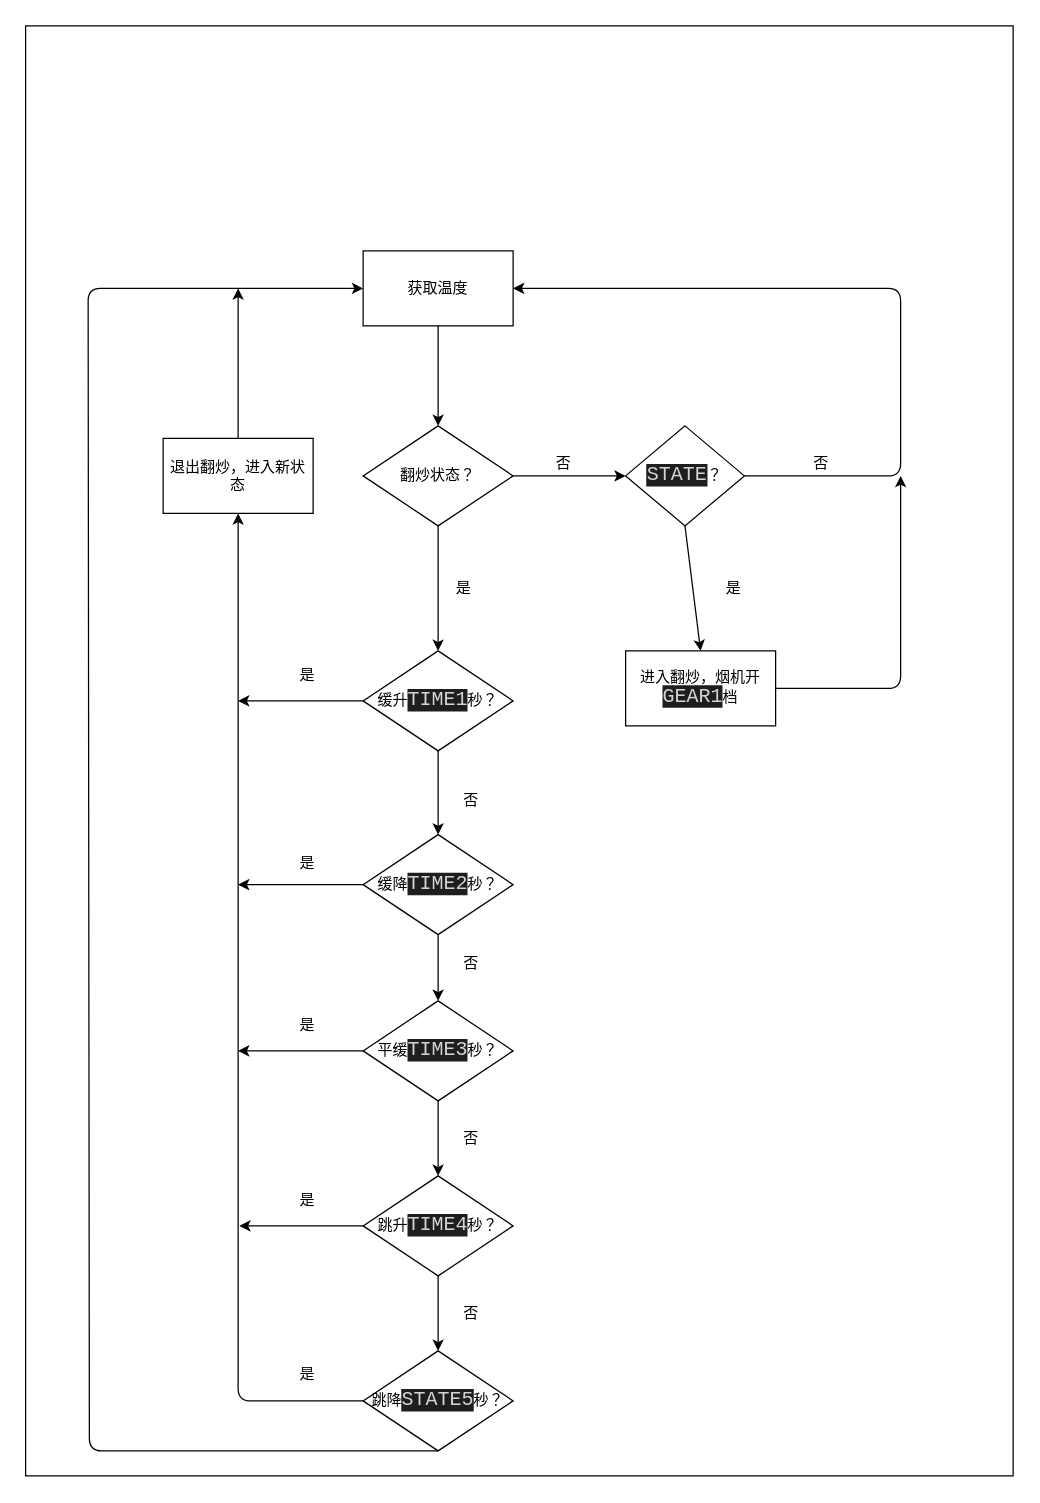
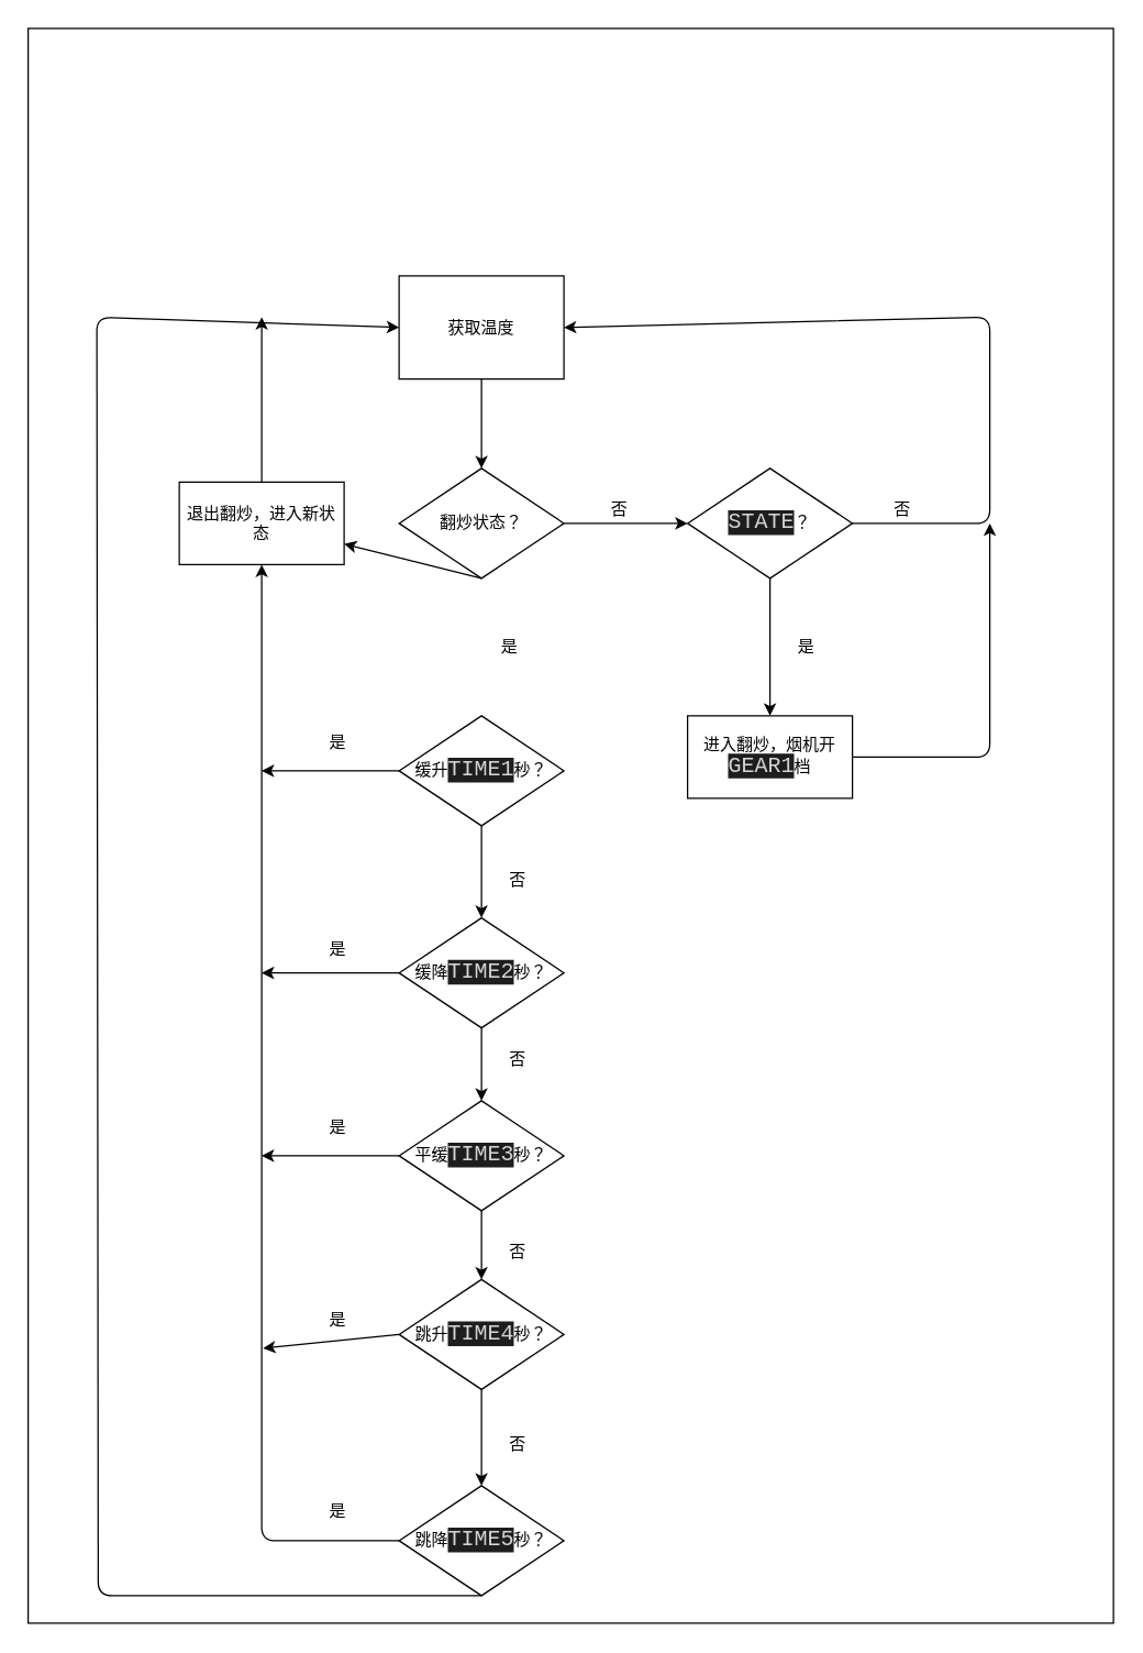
- <mxCell id="4" value="获取温度" style="rounded=0;whiteSpace=wrap;html=1;" parent="1" vertex="1"><mxGeometry x="290" y="200" width="120" height="60" as="geometry" /></mxCell>
+ <mxCell id="4" value="获取温度" style="rounded=0;whiteSpace=wrap;html=1;" parent="1" vertex="1"><mxGeometry x="290" y="200" width="120" height="75" as="geometry" /></mxCell>
- <mxCell id="7" value="&lt;font color=&quot;#d4d4d4&quot; face=&quot;consolas, courier new, monospace&quot;&gt;&lt;span style=&quot;font-size: 16px ; background-color: rgb(30 , 30 , 30)&quot;&gt;STATE&lt;/span&gt;&lt;/font&gt;？" style="rhombus;whiteSpace=wrap;html=1;" parent="1" vertex="1"><mxGeometry x="500" y="340" width="95" height="80" as="geometry" /></mxCell>
+ <mxCell id="7" value="&lt;font color=&quot;#d4d4d4&quot; face=&quot;consolas, courier new, monospace&quot;&gt;&lt;span style=&quot;font-size: 16px ; background-color: rgb(30 , 30 , 30)&quot;&gt;STATE&lt;/span&gt;&lt;/font&gt;？" style="rhombus;whiteSpace=wrap;html=1;" parent="1" vertex="1"><mxGeometry x="500" y="340" width="120" height="80" as="geometry" /></mxCell>
- <mxCell id="11" style="edgeStyle=none;html=1;exitX=0.5;exitY=1;exitDx=0;exitDy=0;" parent="1" source="12" target="15" edge="1"><mxGeometry relative="1" as="geometry" /></mxCell>
+ <mxCell id="11" style="edgeStyle=none;html=1;exitX=0.5;exitY=1;exitDx=0;exitDy=0;" parent="1" source="12" target="29" edge="1"><mxGeometry relative="1" as="geometry" /></mxCell>
- <mxCell id="25" value="跳升&lt;span style=&quot;background-color: rgb(30 , 30 , 30) ; color: rgb(212 , 212 , 212) ; font-family: &amp;#34;consolas&amp;#34; , &amp;#34;courier new&amp;#34; , monospace ; font-size: 16px&quot;&gt;TIME4&lt;/span&gt;&lt;span&gt;秒？&lt;/span&gt;" style="rhombus;whiteSpace=wrap;html=1;" parent="1" vertex="1"><mxGeometry x="290" y="940" width="120" height="80" as="geometry" /></mxCell>
+ <mxCell id="25" value="跳升&lt;span style=&quot;background-color: rgb(30 , 30 , 30) ; color: rgb(212 , 212 , 212) ; font-family: &amp;#34;consolas&amp;#34; , &amp;#34;courier new&amp;#34; , monospace ; font-size: 16px&quot;&gt;TIME4&lt;/span&gt;&lt;span&gt;秒？&lt;/span&gt;" style="rhombus;whiteSpace=wrap;html=1;" parent="1" vertex="1"><mxGeometry x="290" y="930" width="120" height="80" as="geometry" /></mxCell>
- <mxCell id="27" value="跳降&lt;span style=&quot;background-color: rgb(30 , 30 , 30) ; color: rgb(212 , 212 , 212) ; font-family: &amp;#34;consolas&amp;#34; , &amp;#34;courier new&amp;#34; , monospace ; font-size: 16px&quot;&gt;STATE5&lt;/span&gt;&lt;span&gt;秒？&lt;/span&gt;" style="rhombus;whiteSpace=wrap;html=1;" parent="1" vertex="1"><mxGeometry x="290" y="1080" width="120" height="80" as="geometry" /></mxCell>
+ <mxCell id="27" value="跳降&lt;span style=&quot;background-color: rgb(30 , 30 , 30) ; color: rgb(212 , 212 , 212) ; font-family: &amp;#34;consolas&amp;#34; , &amp;#34;courier new&amp;#34; , monospace ; font-size: 16px&quot;&gt;TIME5&lt;/span&gt;&lt;span&gt;秒？&lt;/span&gt;" style="rhombus;whiteSpace=wrap;html=1;" parent="1" vertex="1"><mxGeometry x="290" y="1080" width="120" height="80" as="geometry" /></mxCell>
